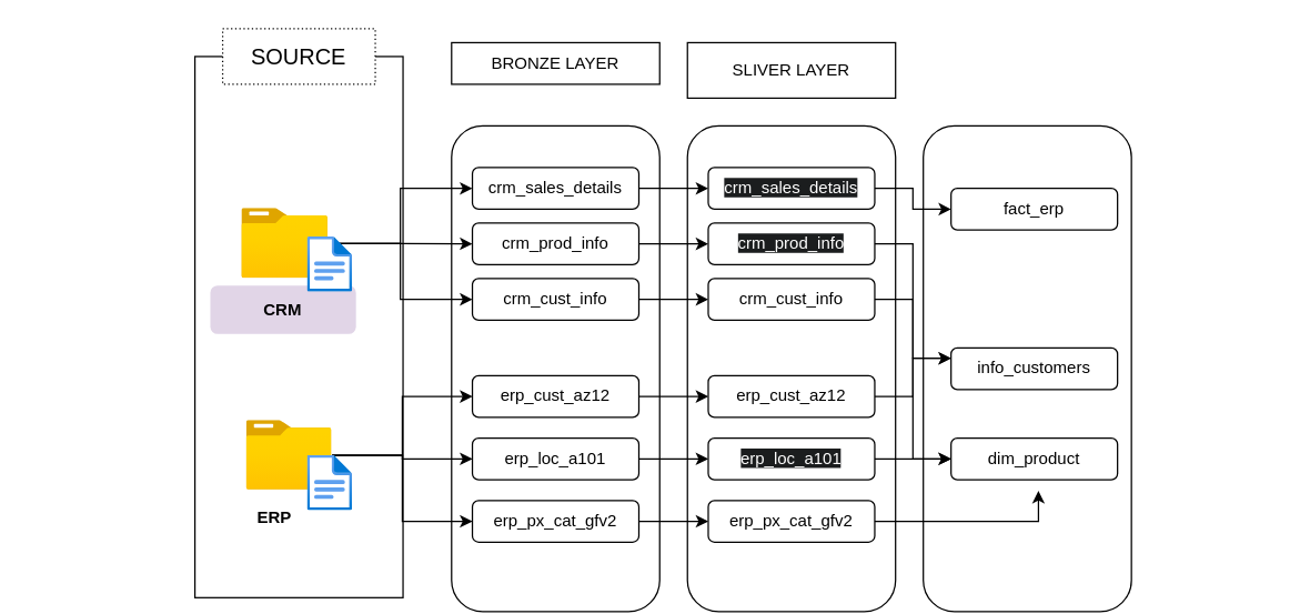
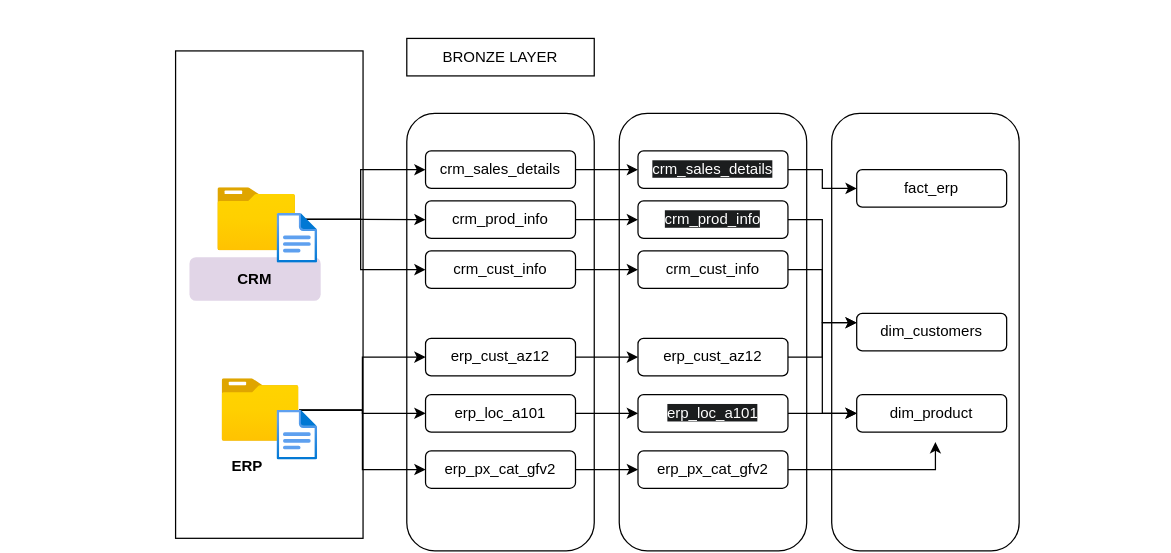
- <mxCell id="34" value="&lt;font style=&quot;font-size: 16px;&quot;&gt;SOURCE&lt;/font&gt;" style="rounded=0;whiteSpace=wrap;html=1;dashed=1;dashPattern=1 2;" parent="1" vertex="1"><mxGeometry x="160" y="20" width="110" height="40" as="geometry" /></mxCell>
- <mxCell id="7" value="SLIVER LAYER" style="rounded=0;whiteSpace=wrap;html=1;" parent="1" vertex="1"><mxGeometry x="495" y="30" width="150" height="40" as="geometry" /></mxCell>
- <mxCell id="32" value="info_customers" style="rounded=1;whiteSpace=wrap;html=1;" parent="1" vertex="1"><mxGeometry x="685" y="250" width="120" height="30" as="geometry" /></mxCell>
+ <mxCell id="32" value="dim_customers" style="rounded=1;whiteSpace=wrap;html=1;" parent="1" vertex="1"><mxGeometry x="685" y="250" width="120" height="30" as="geometry" /></mxCell>
